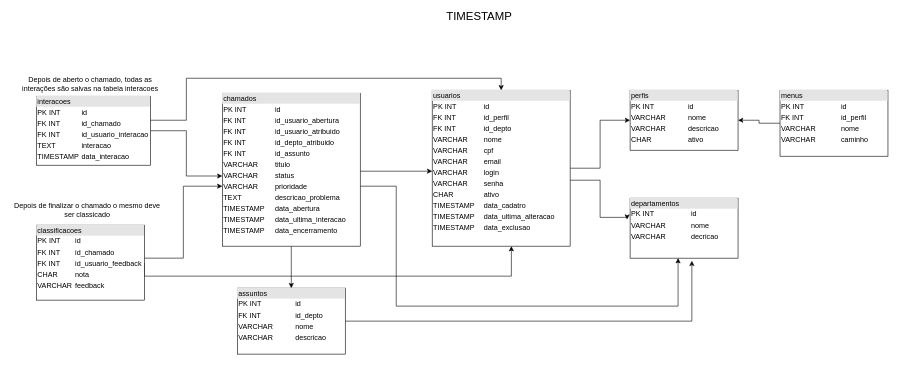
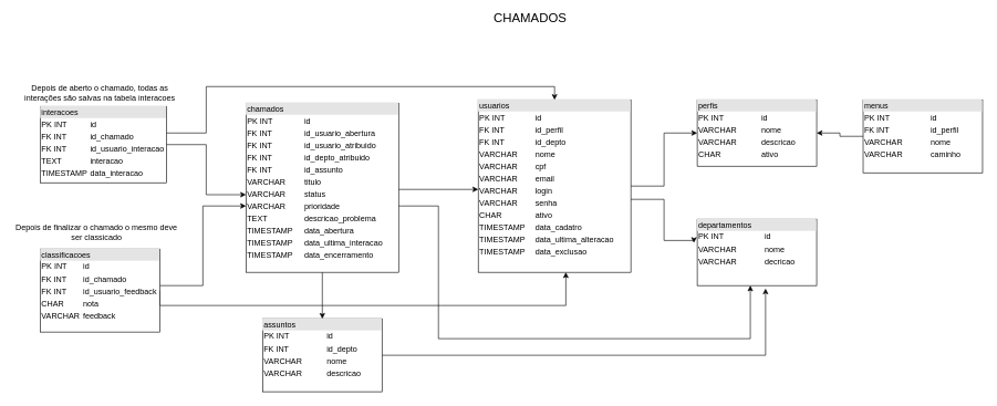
- <mxCell id="5" value="&lt;font style=&quot;font-size: 19px&quot;&gt;TIMESTAMP&lt;br&gt;&lt;/font&gt;&lt;br&gt;" style="text;html=1;strokeColor=none;fillColor=none;align=center;verticalAlign=middle;whiteSpace=wrap;rounded=0;strokeWidth=1;" parent="1" vertex="1"><mxGeometry x="700" y="20" width="197" height="30" as="geometry" /></mxCell>
+ <mxCell id="5" value="&lt;font style=&quot;font-size: 19px&quot;&gt;CHAMADOS&lt;br&gt;&lt;/font&gt;&lt;br&gt;" style="text;html=1;strokeColor=none;fillColor=none;align=center;verticalAlign=middle;whiteSpace=wrap;rounded=0;strokeWidth=1;" parent="1" vertex="1"><mxGeometry x="700" y="20" width="197" height="30" as="geometry" /></mxCell>
